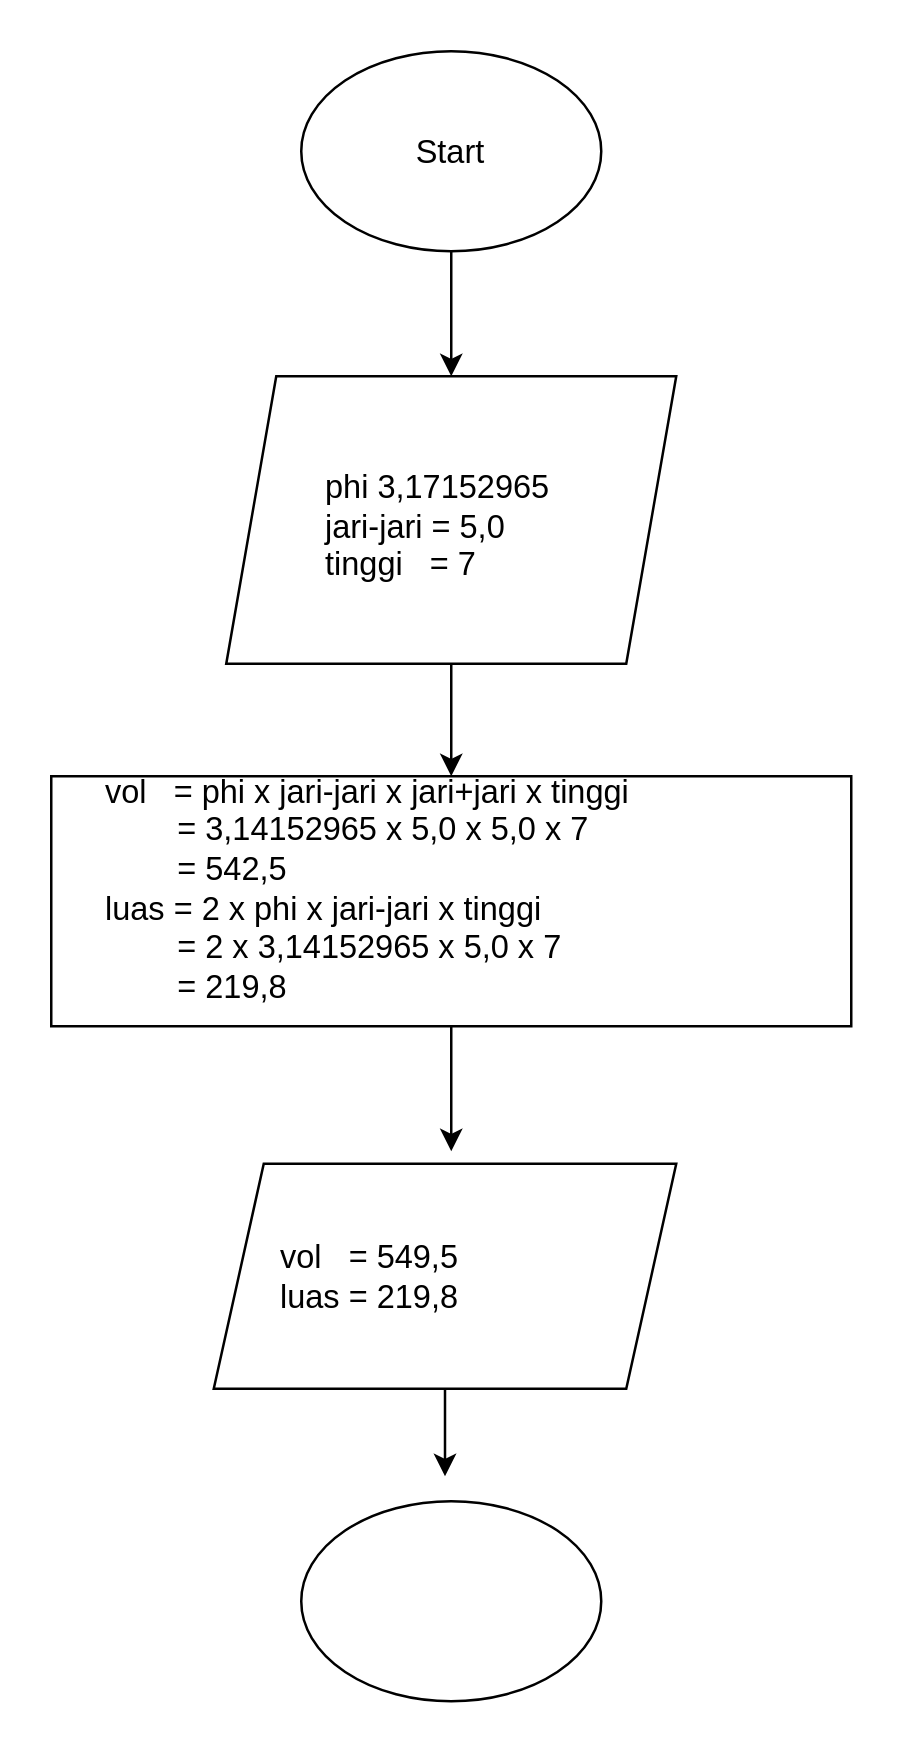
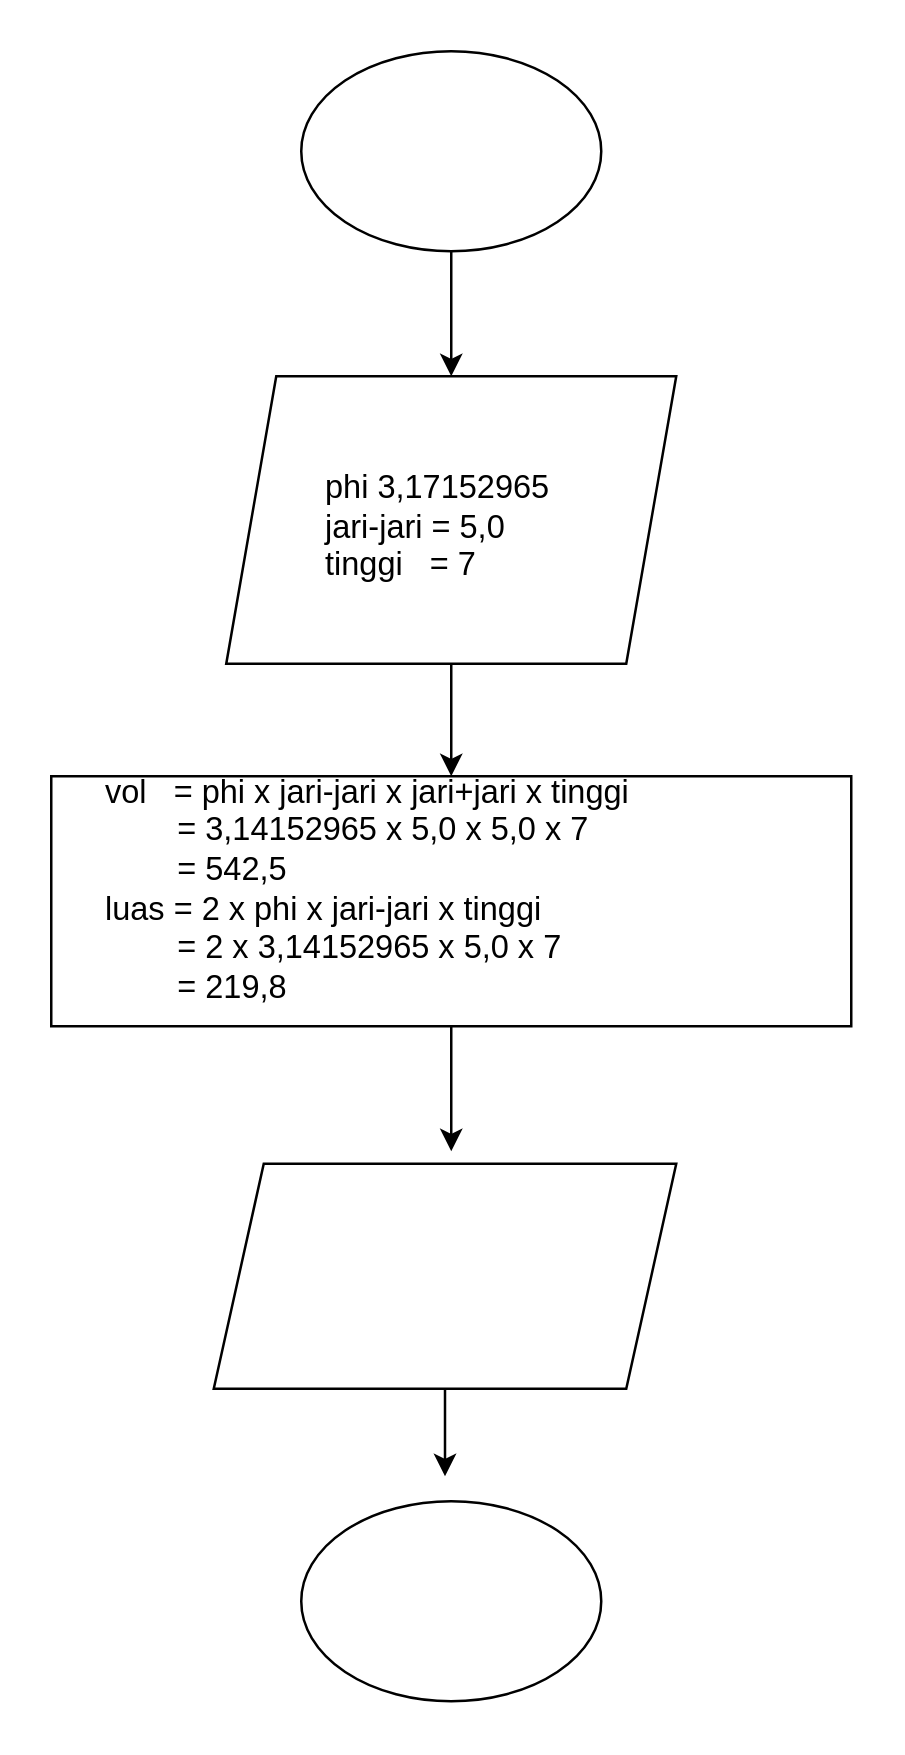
- <mxCell id="4" value="&lt;font style=&quot;font-size: 13px;&quot;&gt;Start&lt;/font&gt;" style="text;html=1;strokeColor=none;fillColor=none;align=center;verticalAlign=middle;whiteSpace=wrap;rounded=0;" vertex="1" parent="1"><mxGeometry x="150" y="45" width="60" height="30" as="geometry" /></mxCell>
- <mxCell id="13" value="vol&amp;nbsp; &amp;nbsp;= 549,5&lt;br&gt;luas = 219,8" style="text;html=1;strokeColor=none;fillColor=none;align=left;verticalAlign=middle;whiteSpace=wrap;rounded=0;fontSize=13;" vertex="1" parent="1"><mxGeometry x="110" y="495" width="140" height="30" as="geometry" /></mxCell>
